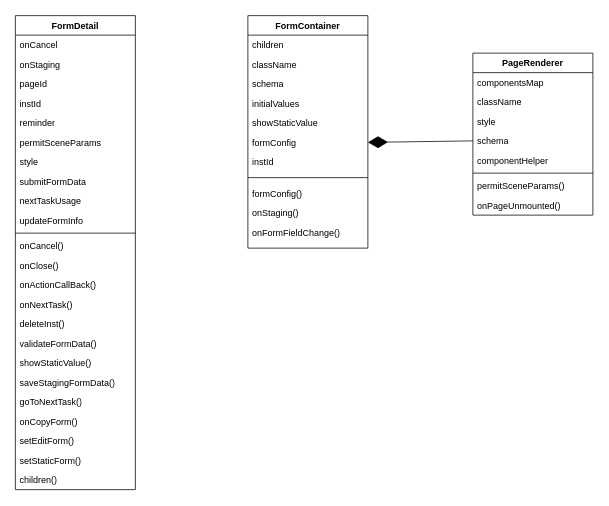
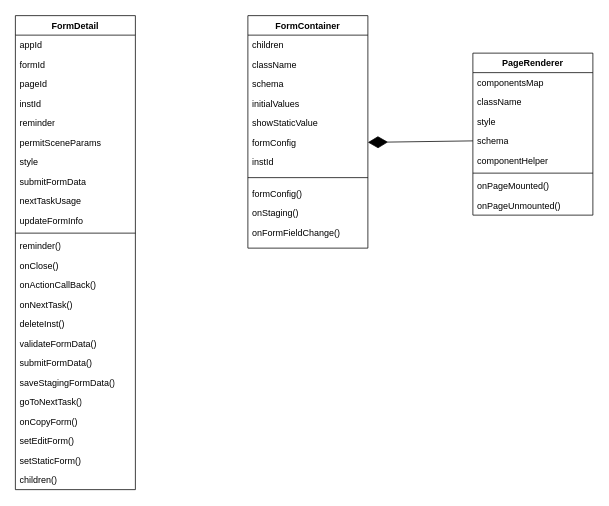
- <mxCell id="25" value="onCancel" style="text;strokeColor=none;fillColor=none;align=left;verticalAlign=top;spacingLeft=4;spacingRight=4;overflow=hidden;rotatable=0;points=[[0,0.5],[1,0.5]];portConstraint=eastwest;whiteSpace=wrap;html=1;" parent="24" vertex="1"><mxGeometry y="26" width="160" height="26" as="geometry" /></mxCell>
+ <mxCell id="25" value="appId" style="text;strokeColor=none;fillColor=none;align=left;verticalAlign=top;spacingLeft=4;spacingRight=4;overflow=hidden;rotatable=0;points=[[0,0.5],[1,0.5]];portConstraint=eastwest;whiteSpace=wrap;html=1;" parent="24" vertex="1"><mxGeometry y="26" width="160" height="26" as="geometry" /></mxCell>
- <mxCell id="26" value="onStaging" style="text;strokeColor=none;fillColor=none;align=left;verticalAlign=top;spacingLeft=4;spacingRight=4;overflow=hidden;rotatable=0;points=[[0,0.5],[1,0.5]];portConstraint=eastwest;whiteSpace=wrap;html=1;" parent="24" vertex="1"><mxGeometry y="52" width="160" height="26" as="geometry" /></mxCell>
+ <mxCell id="26" value="formId" style="text;strokeColor=none;fillColor=none;align=left;verticalAlign=top;spacingLeft=4;spacingRight=4;overflow=hidden;rotatable=0;points=[[0,0.5],[1,0.5]];portConstraint=eastwest;whiteSpace=wrap;html=1;" parent="24" vertex="1"><mxGeometry y="52" width="160" height="26" as="geometry" /></mxCell>
- <mxCell id="21" value="permitSceneParams()" style="text;strokeColor=none;fillColor=none;align=left;verticalAlign=top;spacingLeft=4;spacingRight=4;overflow=hidden;rotatable=0;points=[[0,0.5],[1,0.5]];portConstraint=eastwest;whiteSpace=wrap;html=1;" parent="14" vertex="1"><mxGeometry y="164" width="160" height="26" as="geometry" /></mxCell>
+ <mxCell id="21" value="onPageMounted()" style="text;strokeColor=none;fillColor=none;align=left;verticalAlign=top;spacingLeft=4;spacingRight=4;overflow=hidden;rotatable=0;points=[[0,0.5],[1,0.5]];portConstraint=eastwest;whiteSpace=wrap;html=1;" parent="14" vertex="1"><mxGeometry y="164" width="160" height="26" as="geometry" /></mxCell>
- <mxCell id="36" value="onCancel()" style="text;strokeColor=none;fillColor=none;align=left;verticalAlign=top;spacingLeft=4;spacingRight=4;overflow=hidden;rotatable=0;points=[[0,0.5],[1,0.5]];portConstraint=eastwest;whiteSpace=wrap;html=1;" parent="24" vertex="1"><mxGeometry y="294" width="160" height="26" as="geometry" /></mxCell>
+ <mxCell id="36" value="reminder()" style="text;strokeColor=none;fillColor=none;align=left;verticalAlign=top;spacingLeft=4;spacingRight=4;overflow=hidden;rotatable=0;points=[[0,0.5],[1,0.5]];portConstraint=eastwest;whiteSpace=wrap;html=1;" parent="24" vertex="1"><mxGeometry y="294" width="160" height="26" as="geometry" /></mxCell>
- <mxCell id="42" value="showStaticValue()" style="text;strokeColor=none;fillColor=none;align=left;verticalAlign=top;spacingLeft=4;spacingRight=4;overflow=hidden;rotatable=0;points=[[0,0.5],[1,0.5]];portConstraint=eastwest;whiteSpace=wrap;html=1;" vertex="1" parent="24"><mxGeometry y="450" width="160" height="26" as="geometry" /></mxCell>
+ <mxCell id="42" value="submitFormData()" style="text;strokeColor=none;fillColor=none;align=left;verticalAlign=top;spacingLeft=4;spacingRight=4;overflow=hidden;rotatable=0;points=[[0,0.5],[1,0.5]];portConstraint=eastwest;whiteSpace=wrap;html=1;" vertex="1" parent="24"><mxGeometry y="450" width="160" height="26" as="geometry" /></mxCell>
